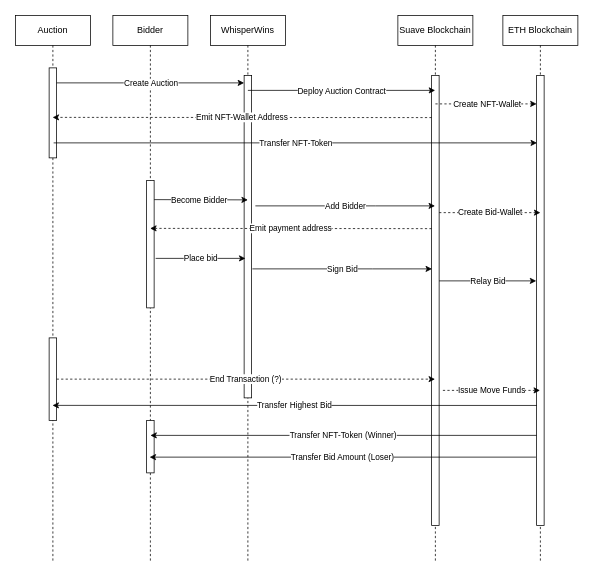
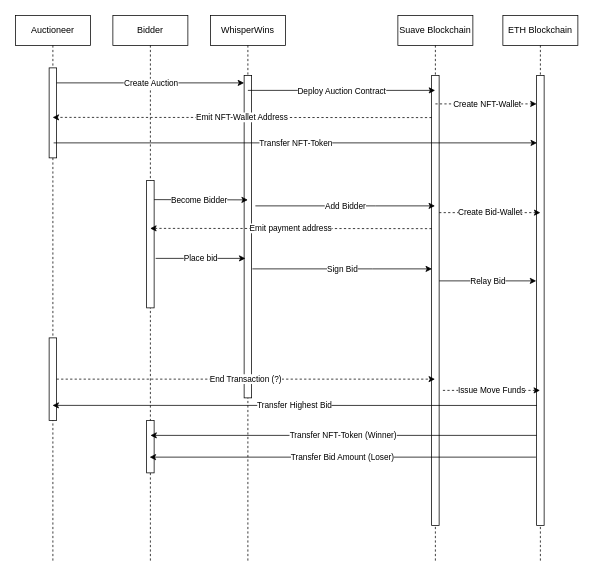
- <mxCell id="2" value="Auction" style="shape=umlLifeline;perimeter=lifelinePerimeter;whiteSpace=wrap;html=1;container=0;dropTarget=0;collapsible=0;recursiveResize=0;outlineConnect=0;portConstraint=eastwest;newEdgeStyle={&quot;edgeStyle&quot;:&quot;elbowEdgeStyle&quot;,&quot;elbow&quot;:&quot;vertical&quot;,&quot;curved&quot;:0,&quot;rounded&quot;:0};" parent="1" vertex="1"><mxGeometry x="20" y="20" width="100" height="730" as="geometry" /></mxCell>
+ <mxCell id="2" value="Auctioneer" style="shape=umlLifeline;perimeter=lifelinePerimeter;whiteSpace=wrap;html=1;container=0;dropTarget=0;collapsible=0;recursiveResize=0;outlineConnect=0;portConstraint=eastwest;newEdgeStyle={&quot;edgeStyle&quot;:&quot;elbowEdgeStyle&quot;,&quot;elbow&quot;:&quot;vertical&quot;,&quot;curved&quot;:0,&quot;rounded&quot;:0};" parent="1" vertex="1"><mxGeometry x="20" y="20" width="100" height="730" as="geometry" /></mxCell>
